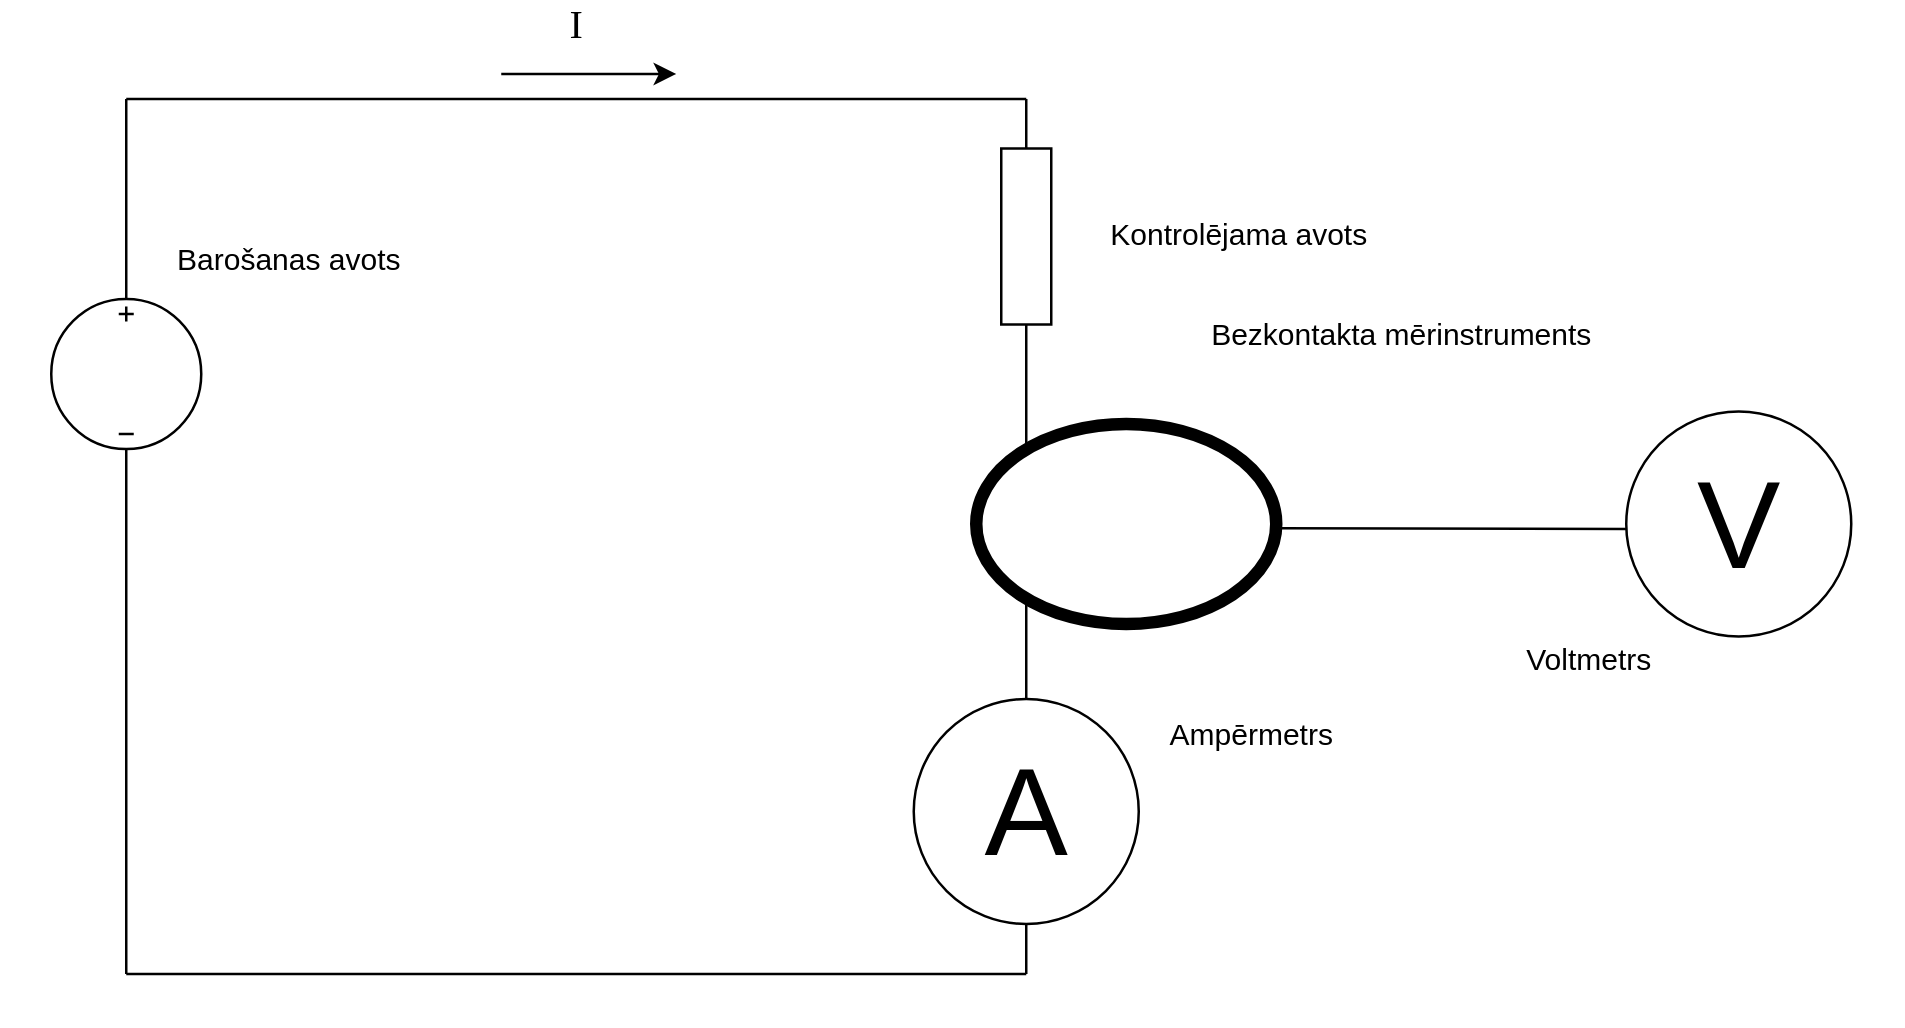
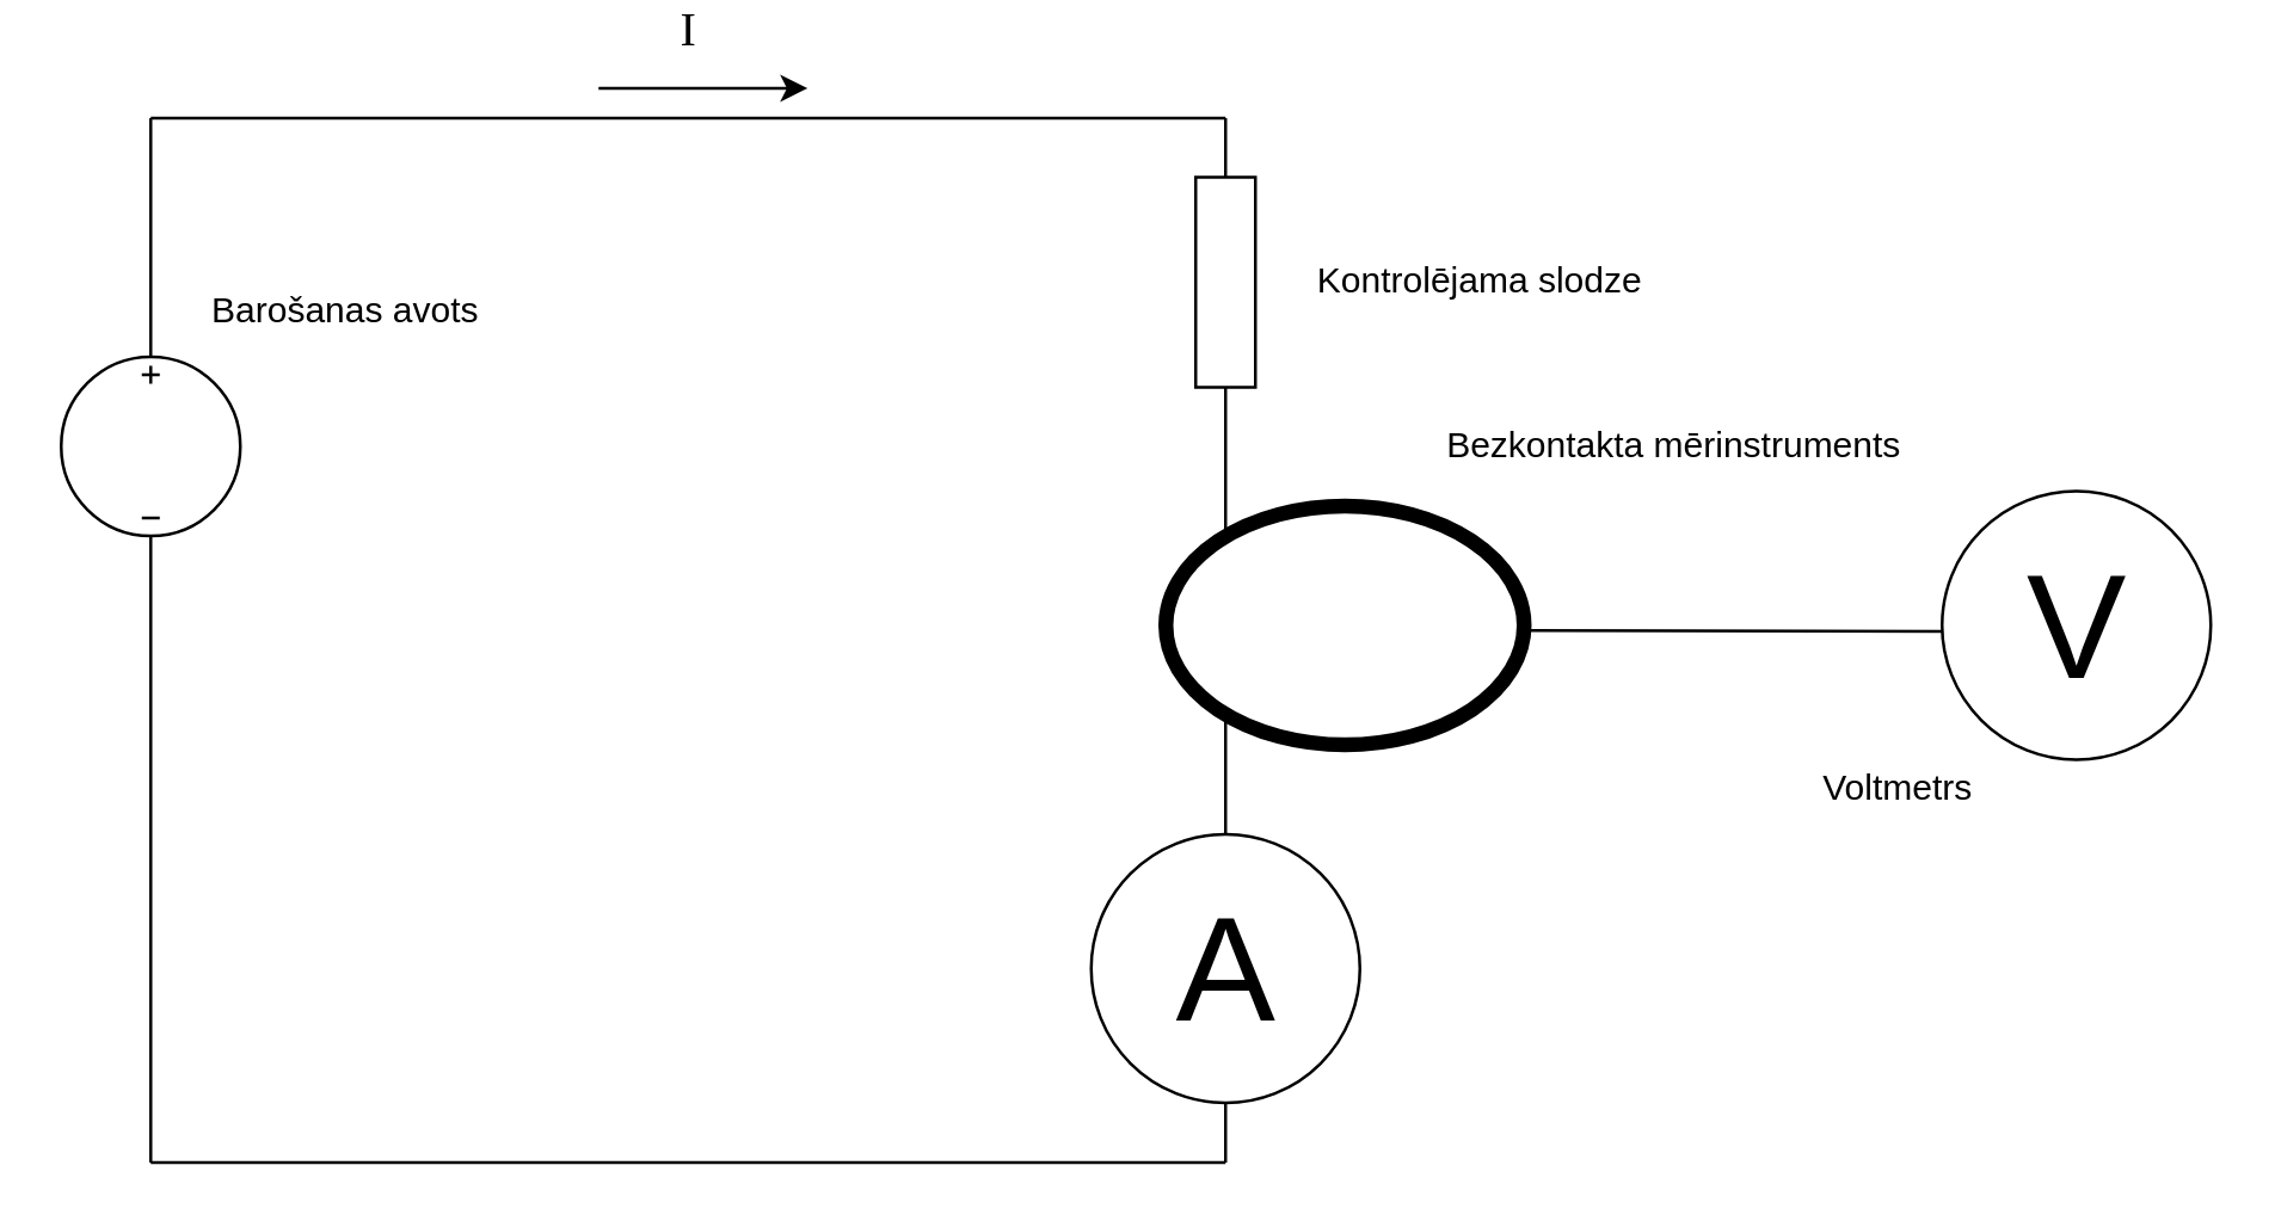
- <mxCell id="8" value="Kontrolējama avots" style="text;html=1;align=center;verticalAlign=middle;resizable=0;points=[];autosize=1;strokeColor=none;fillColor=none;" vertex="1" parent="1"><mxGeometry x="430" y="70" width="130" height="30" as="geometry" /></mxCell>
+ <mxCell id="8" value="Kontrolējama slodze" style="text;html=1;align=center;verticalAlign=middle;resizable=0;points=[];autosize=1;strokeColor=none;fillColor=none;" vertex="1" parent="1"><mxGeometry x="430" y="70" width="130" height="30" as="geometry" /></mxCell>
- <mxCell id="15" value="Bezkontakta mērinstruments" style="text;html=1;align=center;verticalAlign=middle;resizable=0;points=[];autosize=1;strokeColor=none;fillColor=none;" vertex="1" parent="1"><mxGeometry x="470" y="110" width="180" height="30" as="geometry" /></mxCell>
+ <mxCell id="15" value="Bezkontakta mērinstruments" style="text;html=1;align=center;verticalAlign=middle;resizable=0;points=[];autosize=1;strokeColor=none;fillColor=none;" vertex="1" parent="1"><mxGeometry x="470" y="125" width="180" height="30" as="geometry" /></mxCell>
- <mxCell id="16" value="Ampērmetrs" style="text;html=1;align=center;verticalAlign=middle;resizable=0;points=[];autosize=1;strokeColor=none;fillColor=none;" vertex="1" parent="1"><mxGeometry x="455" y="270" width="90" height="30" as="geometry" /></mxCell>
